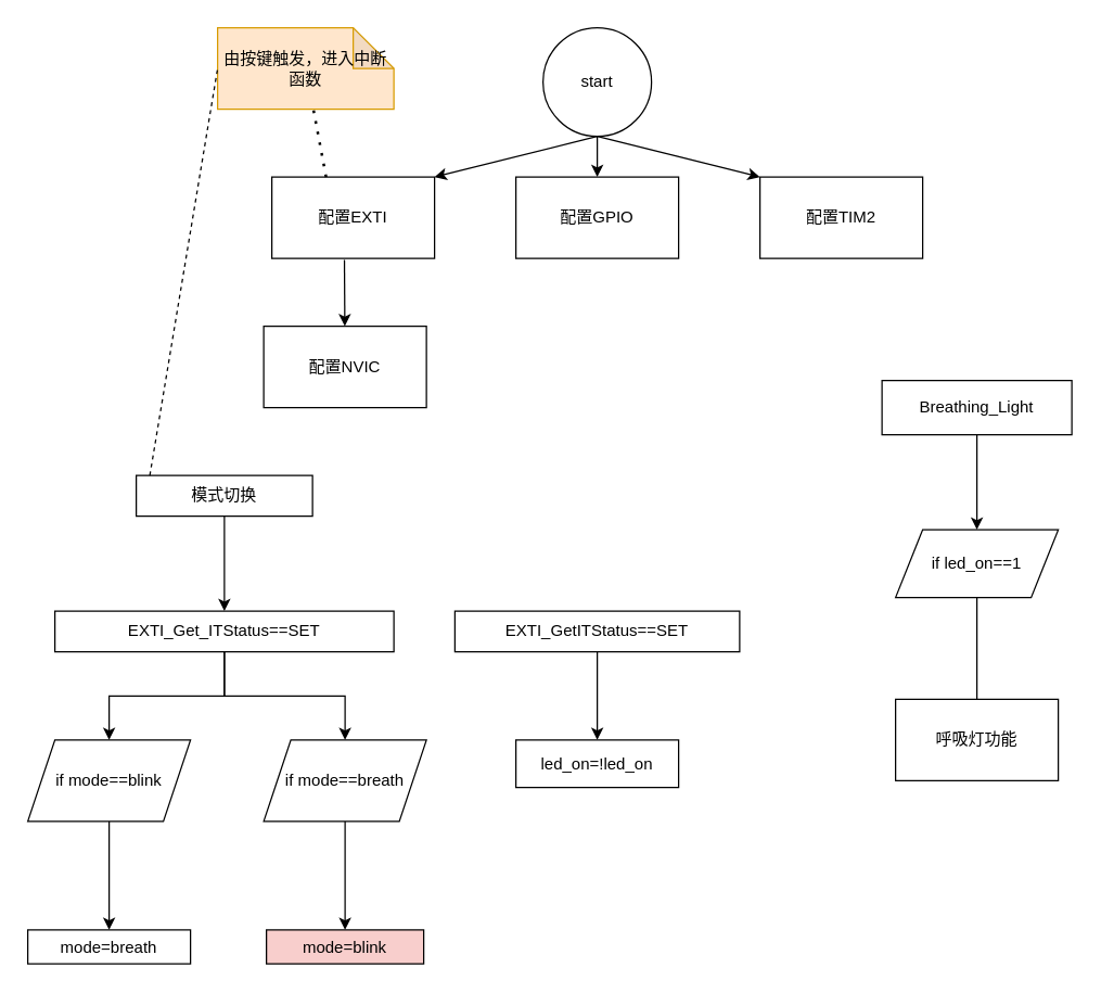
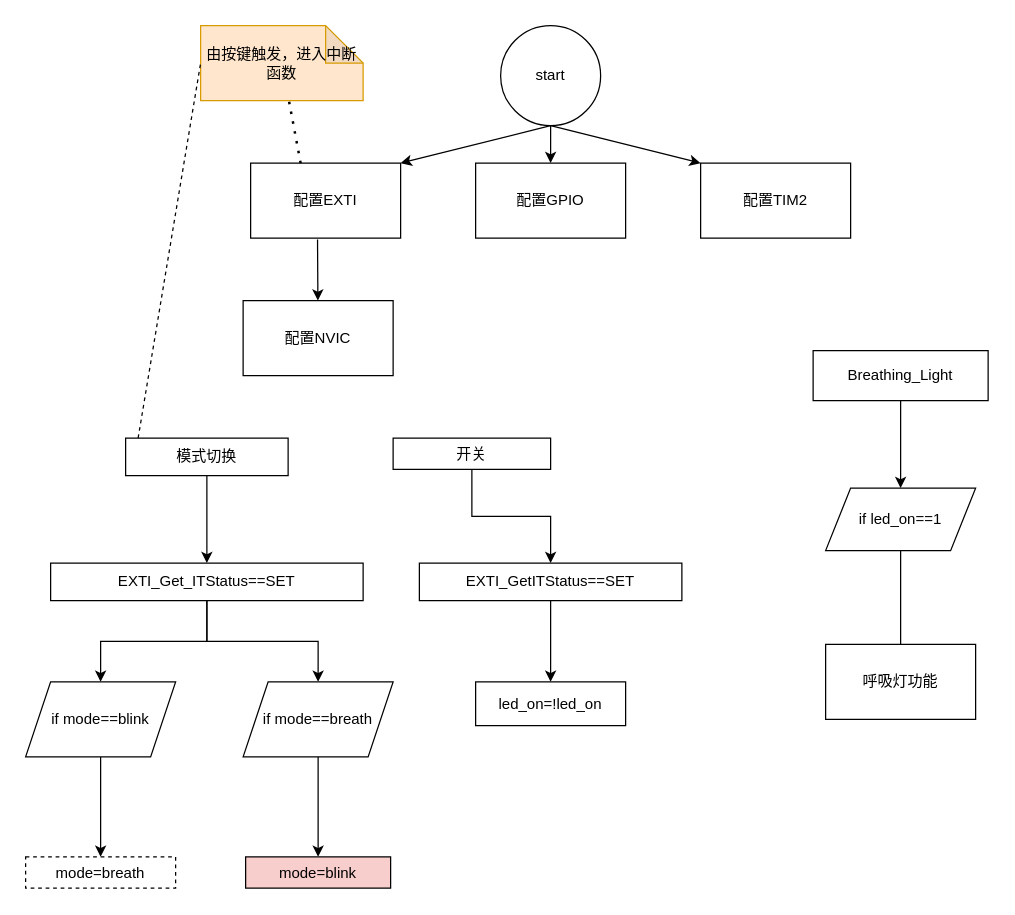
+ <mxCell id="26" value="开关" style="rounded=0;whiteSpace=wrap;html=1;strokeColor=default;align=center;verticalAlign=middle;fontFamily=Helvetica;fontSize=12;fontColor=default;fillColor=default;" parent="1" vertex="1"><mxGeometry x="314" y="350" width="126" height="25" as="geometry" /></mxCell>
+ <mxCell id="25" value="" style="edgeStyle=orthogonalEdgeStyle;rounded=0;orthogonalLoop=1;jettySize=auto;html=1;fontFamily=Helvetica;fontSize=12;fontColor=default;" parent="1" source="26" target="28" edge="1"><mxGeometry relative="1" as="geometry" /></mxCell>
- <mxCell id="21" value="mode=breath" style="whiteSpace=wrap;html=1;rounded=0;" parent="1" vertex="1"><mxGeometry x="20" y="685" width="120" height="25" as="geometry" /></mxCell>
+ <mxCell id="21" value="mode=breath" style="whiteSpace=wrap;html=1;rounded=0;dashed=1;" parent="1" vertex="1"><mxGeometry x="20" y="685" width="120" height="25" as="geometry" /></mxCell>
